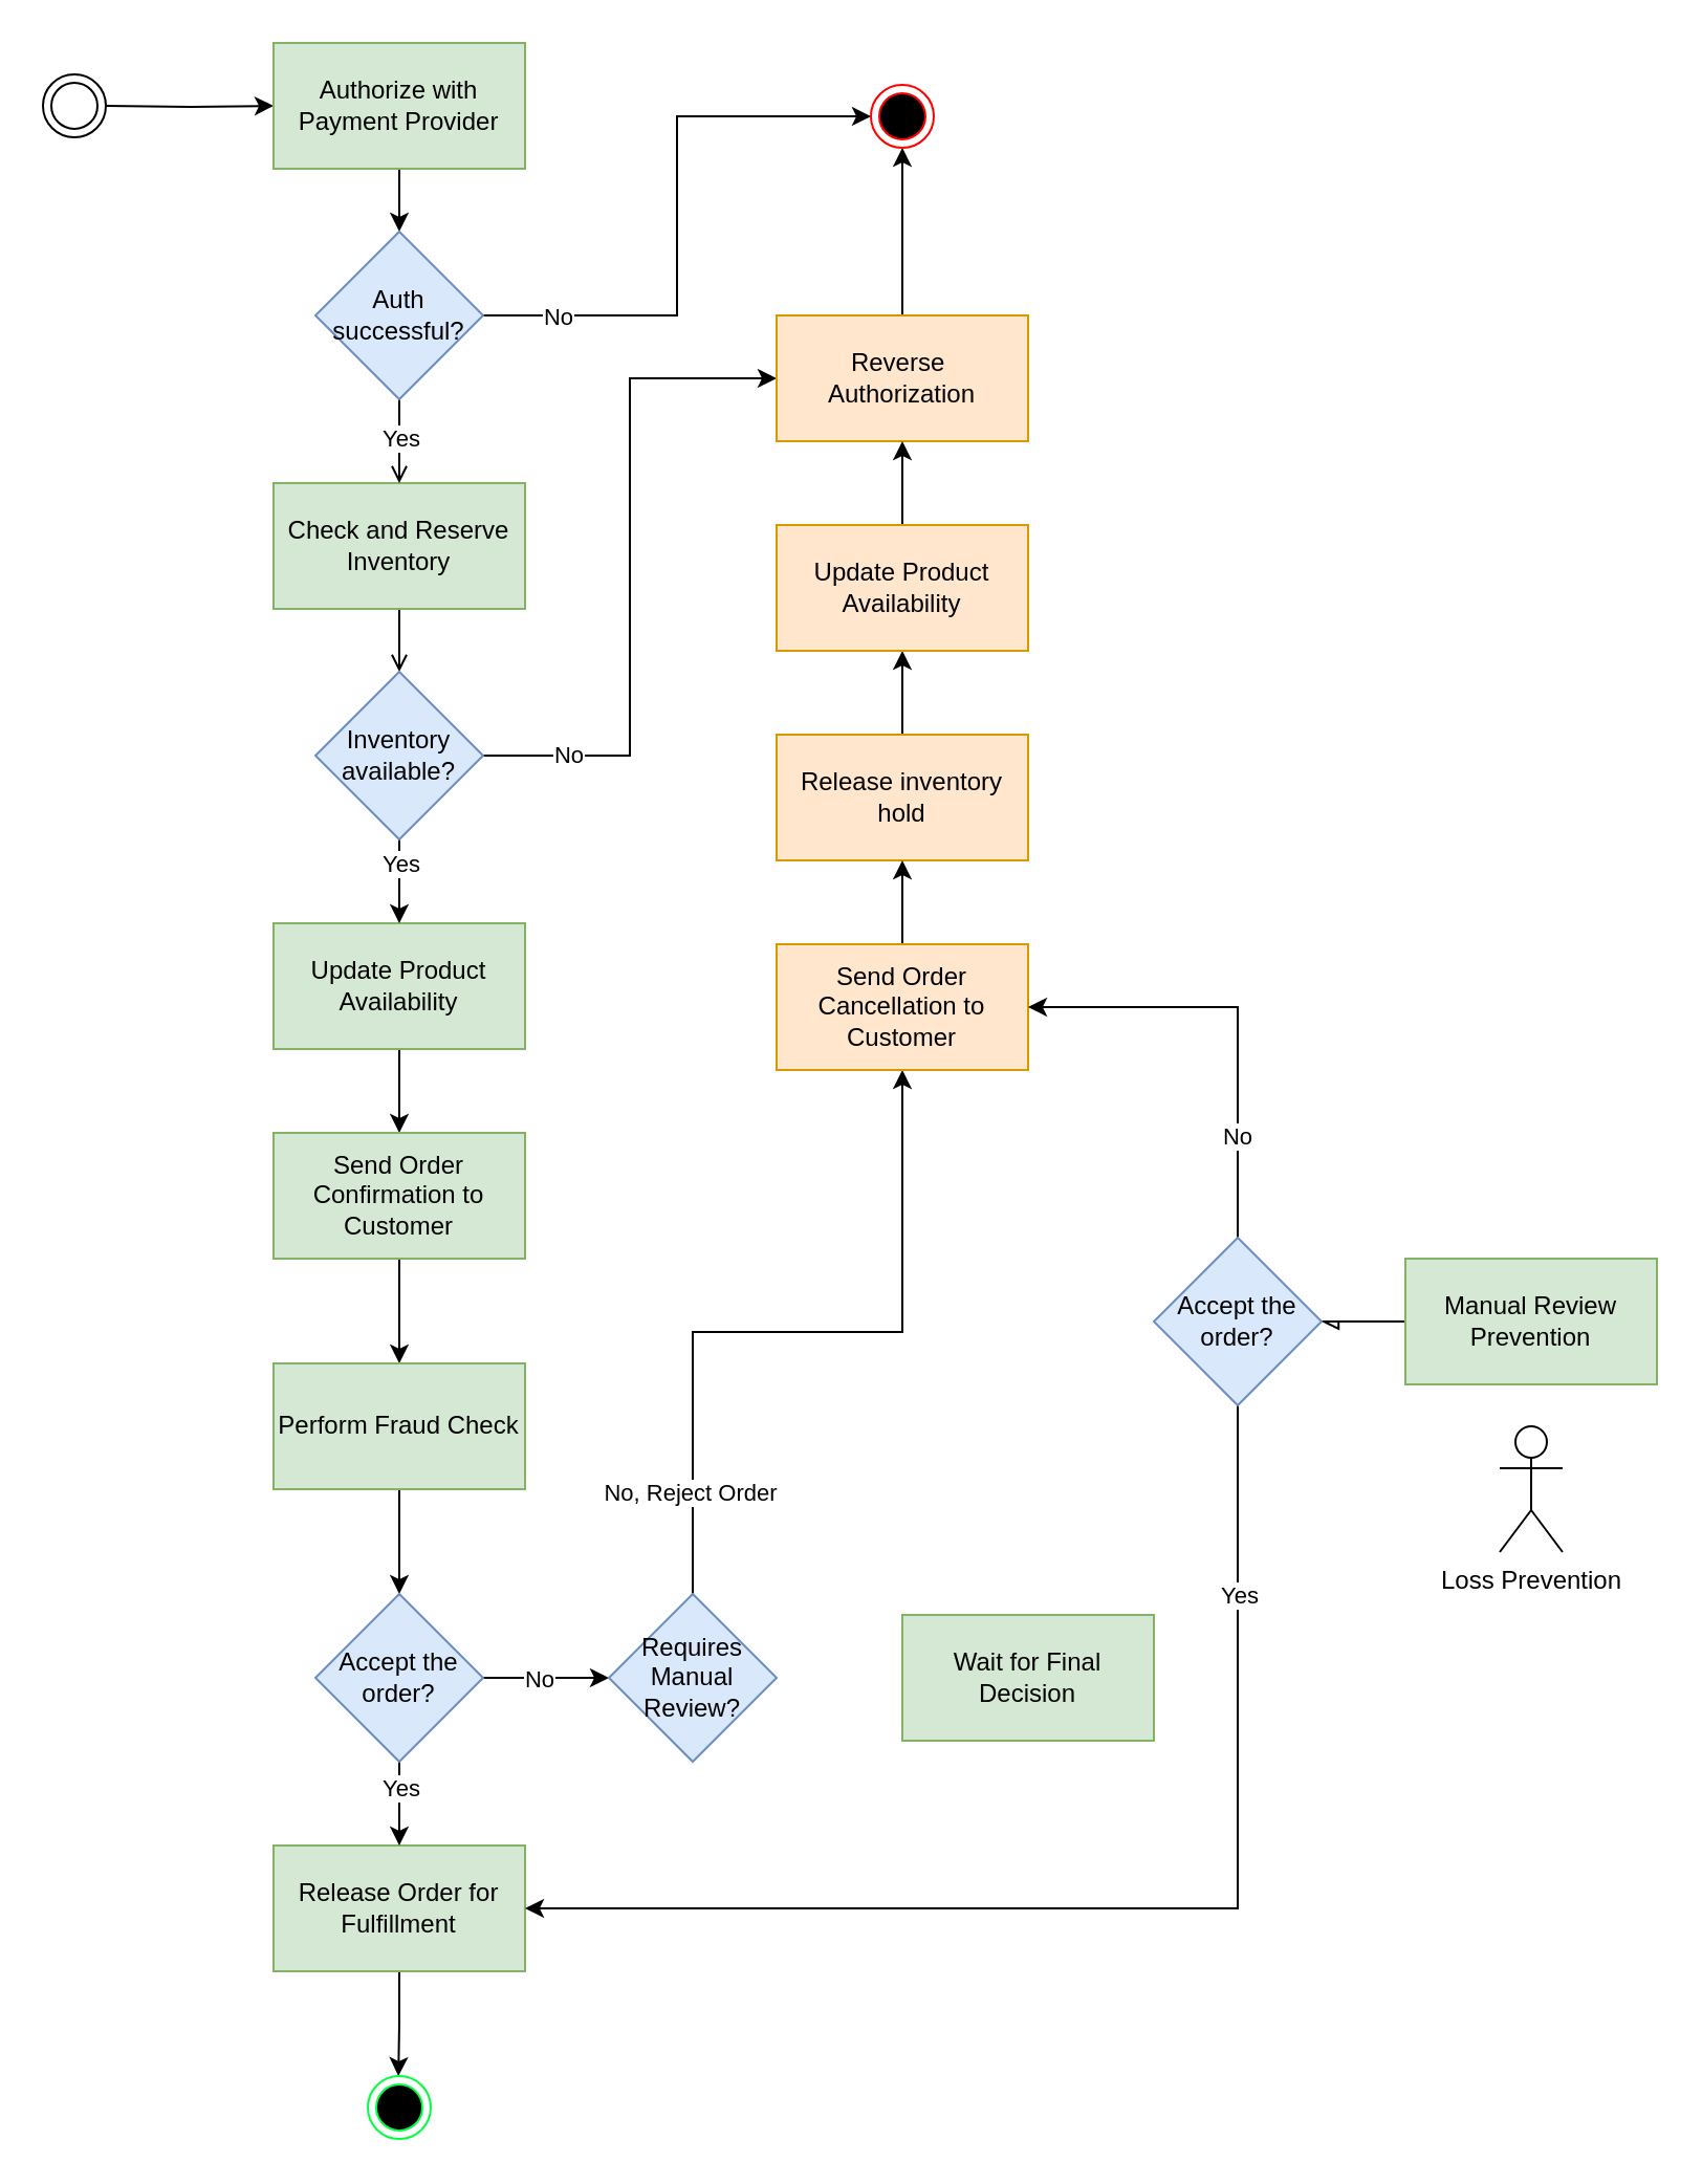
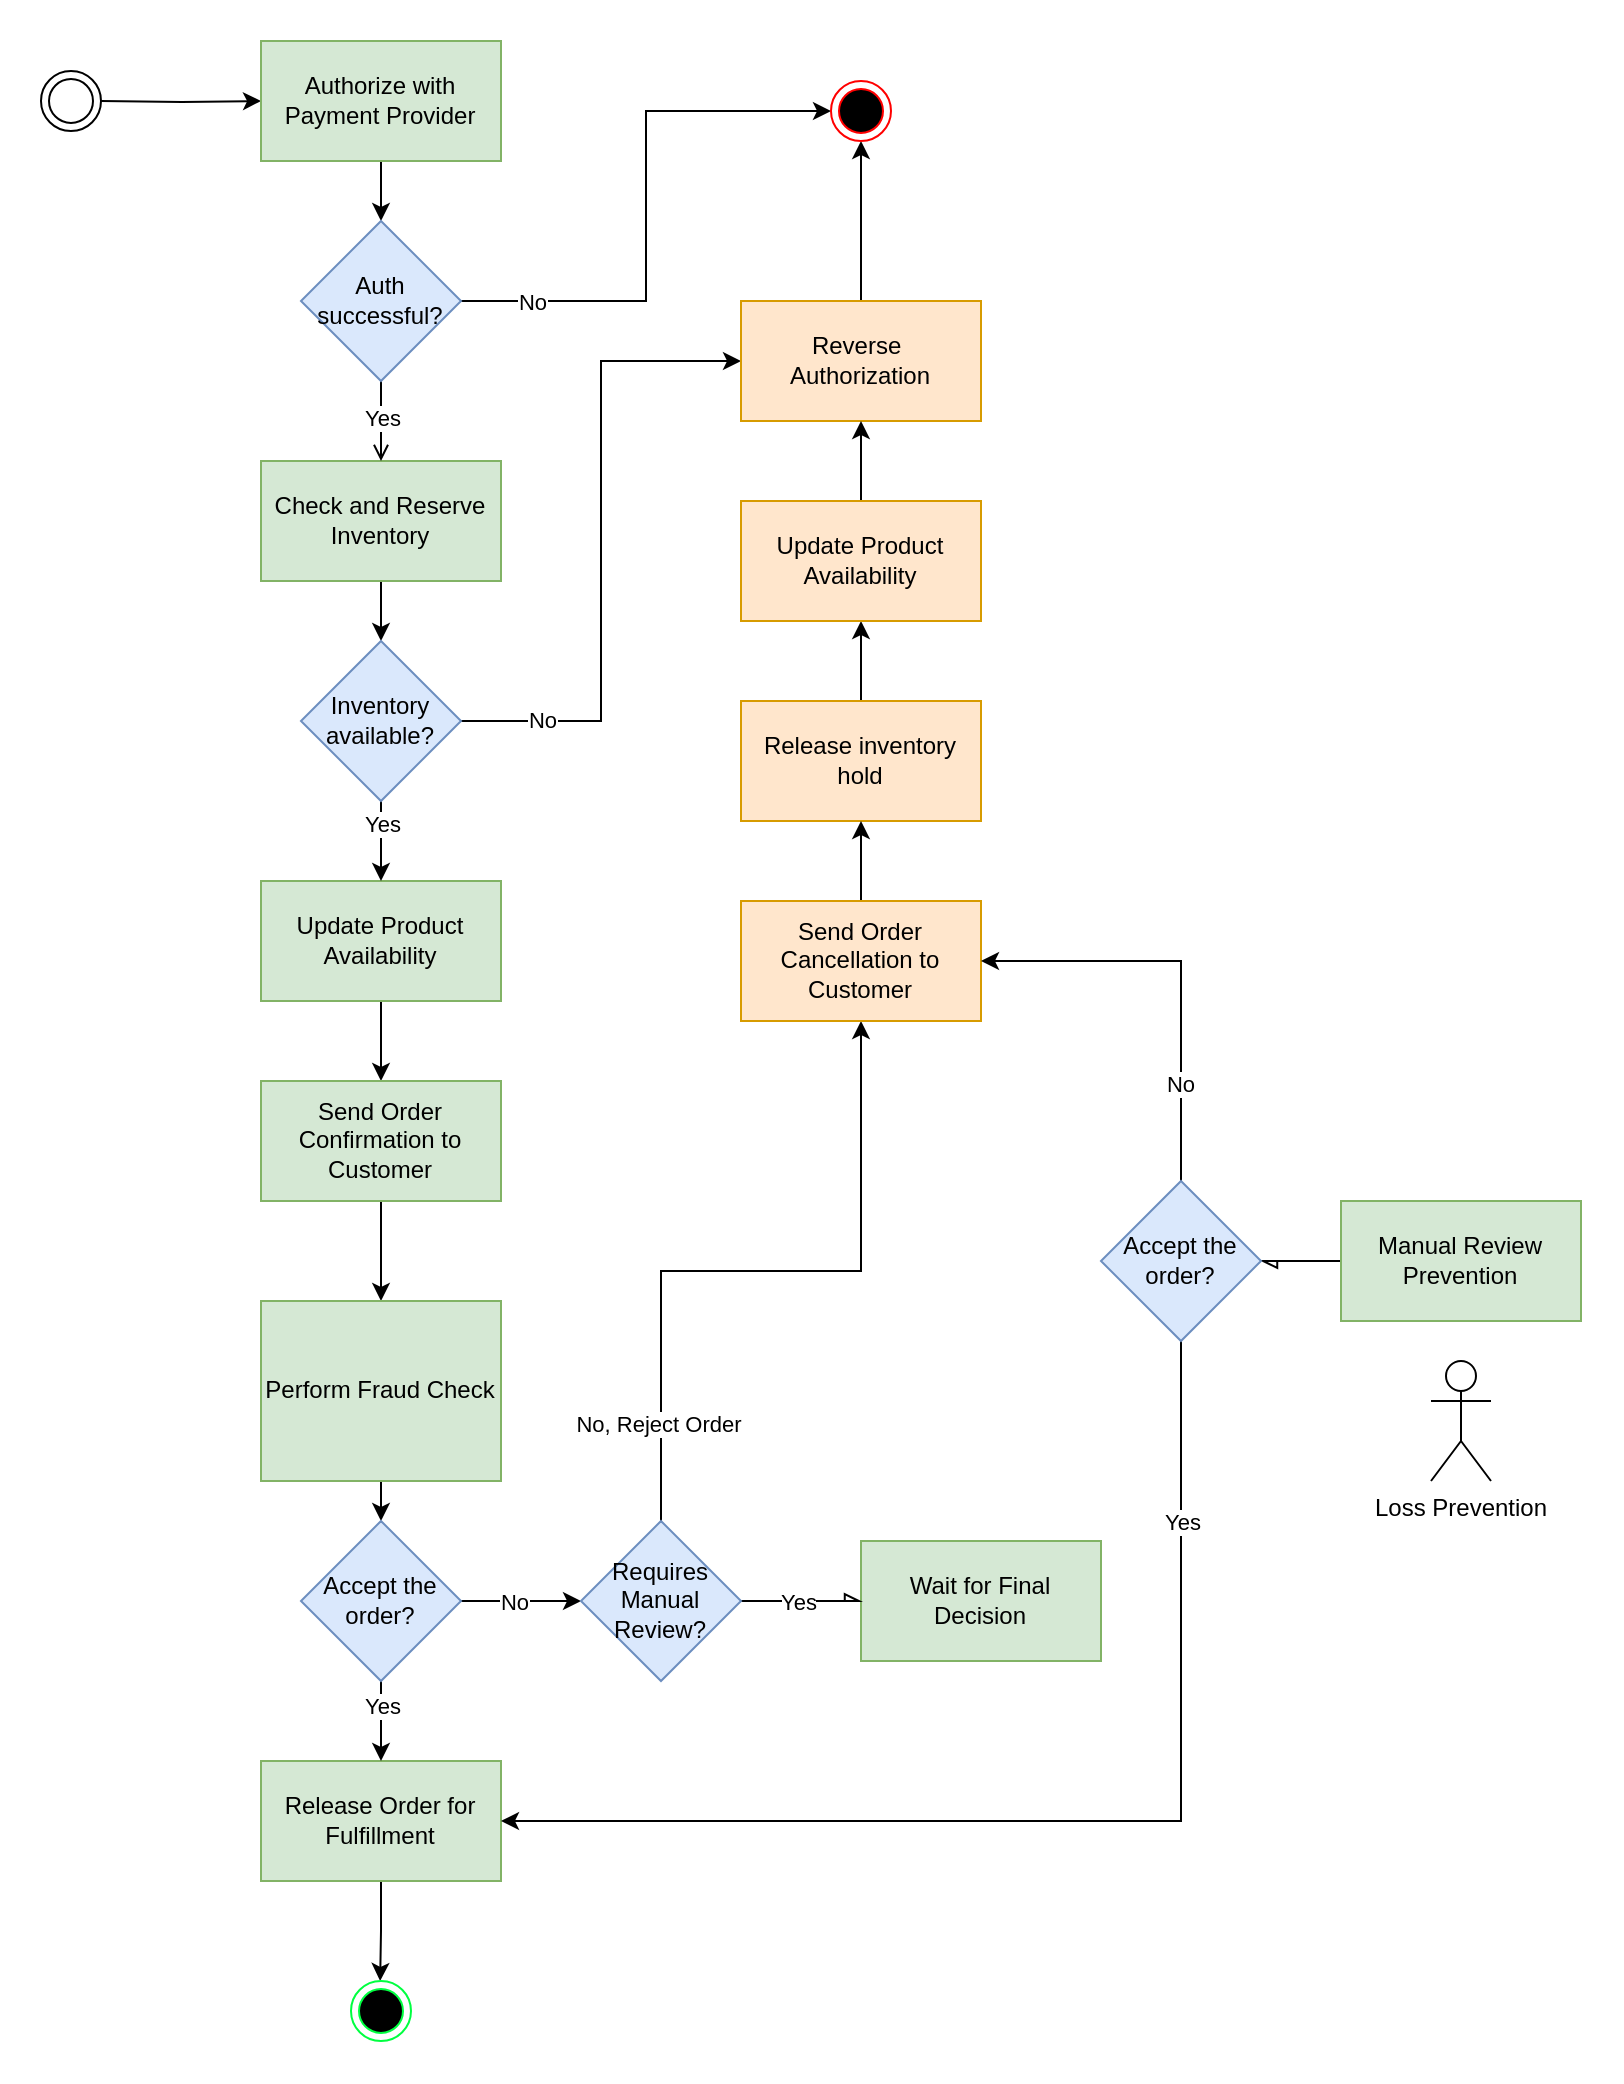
- <mxCell id="5" style="edgeStyle=orthogonalEdgeStyle;rounded=0;orthogonalLoop=1;jettySize=auto;html=1;exitX=0.5;exitY=1;exitDx=0;exitDy=0;entryX=0.5;entryY=0;entryDx=0;entryDy=0;endArrow=open;" edge="1" parent="1" source="6" target="24"><mxGeometry relative="1" as="geometry" /></mxCell>
+ <mxCell id="5" style="edgeStyle=orthogonalEdgeStyle;rounded=0;orthogonalLoop=1;jettySize=auto;html=1;exitX=0.5;exitY=1;exitDx=0;exitDy=0;entryX=0.5;entryY=0;entryDx=0;entryDy=0;" edge="1" parent="1" source="6" target="24"><mxGeometry relative="1" as="geometry" /></mxCell>
- <mxCell id="12" value="Perform Fraud Check" style="rounded=0;whiteSpace=wrap;html=1;fillColor=#d5e8d4;strokeColor=#82b366;" vertex="1" parent="1"><mxGeometry x="130" y="650" width="120" height="60" as="geometry" /></mxCell>
+ <mxCell id="12" value="Perform Fraud Check" style="rounded=0;whiteSpace=wrap;html=1;fillColor=#d5e8d4;strokeColor=#82b366;" vertex="1" parent="1"><mxGeometry x="130" y="650" width="120" height="90" as="geometry" /></mxCell>
+ <mxCell id="39" style="edgeStyle=orthogonalEdgeStyle;rounded=0;orthogonalLoop=1;jettySize=auto;html=1;exitX=1;exitY=0.5;exitDx=0;exitDy=0;entryX=0;entryY=0.5;entryDx=0;entryDy=0;endArrow=async;endFill=0;" edge="1" parent="1" source="41" target="36"><mxGeometry relative="1" as="geometry" /></mxCell>
+ <mxCell id="40" value="Yes" style="edgeLabel;html=1;align=center;verticalAlign=middle;resizable=0;points=[];" vertex="1" connectable="0" parent="39"><mxGeometry x="-0.449" y="2" relative="1" as="geometry"><mxPoint x="11" y="2" as="offset" /></mxGeometry></mxCell>
